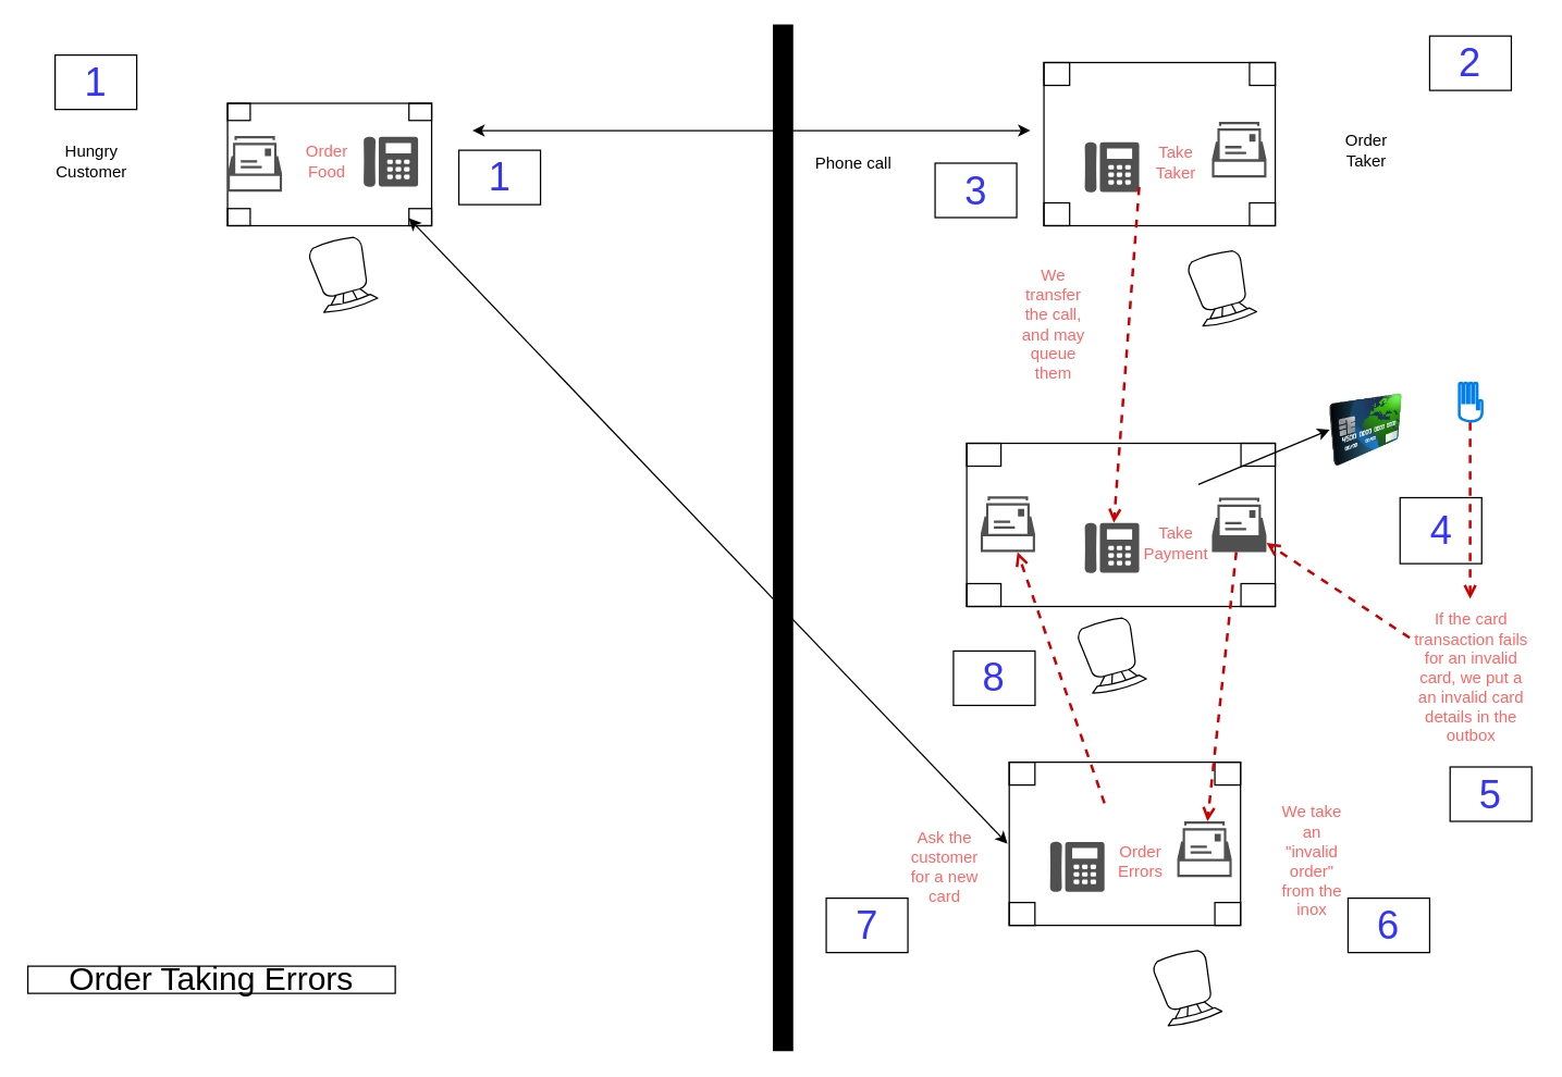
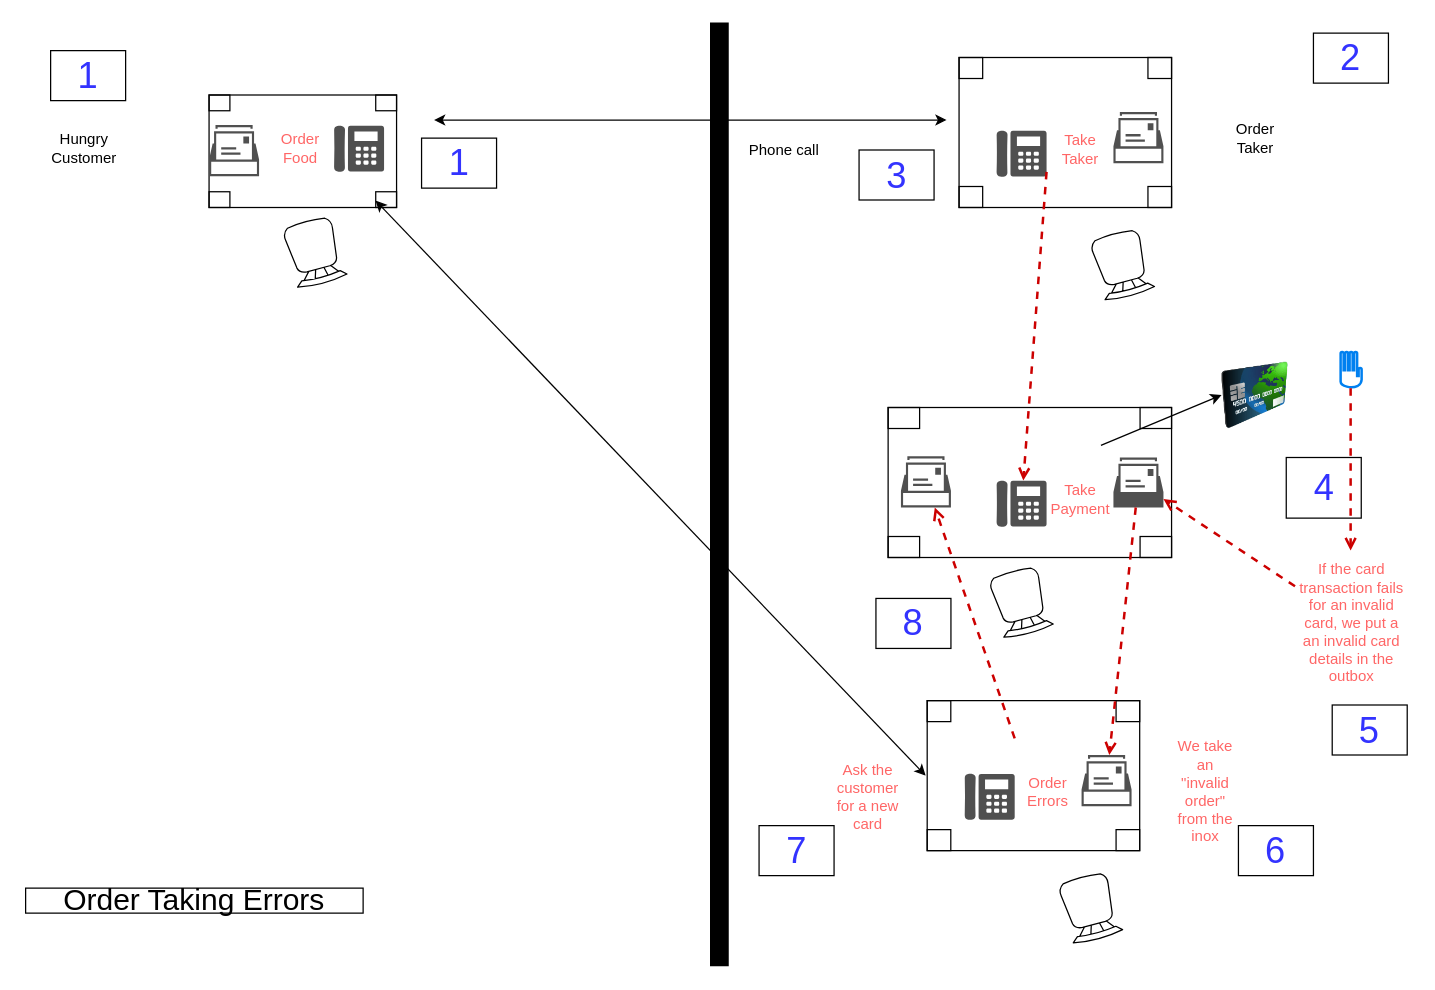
- <mxCell id="23" value="&lt;font color=&quot;#ff6666&quot;&gt;We transfer the call, and may queue them&lt;/font&gt;" style="text;html=1;strokeColor=none;fillColor=none;align=center;verticalAlign=middle;whiteSpace=wrap;rounded=0;" parent="1" vertex="1"><mxGeometry x="746.75" y="195.5" width="53.5" height="85.5" as="geometry" /></mxCell>
